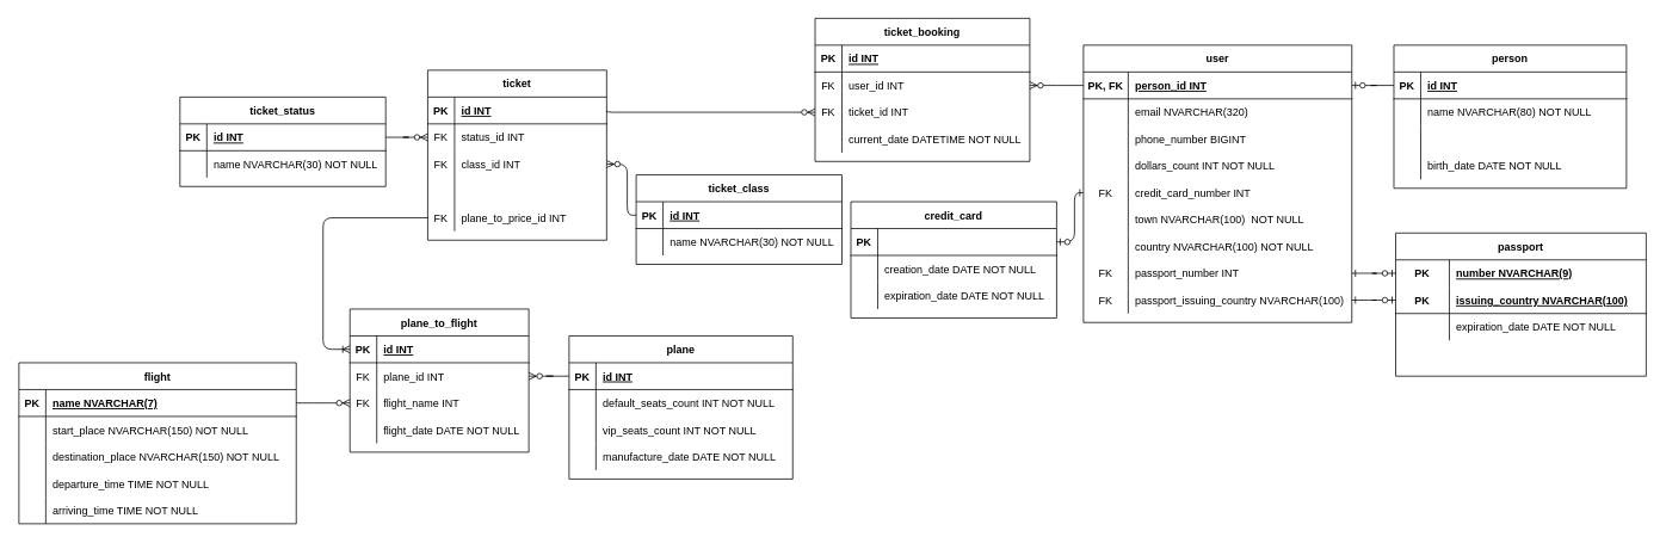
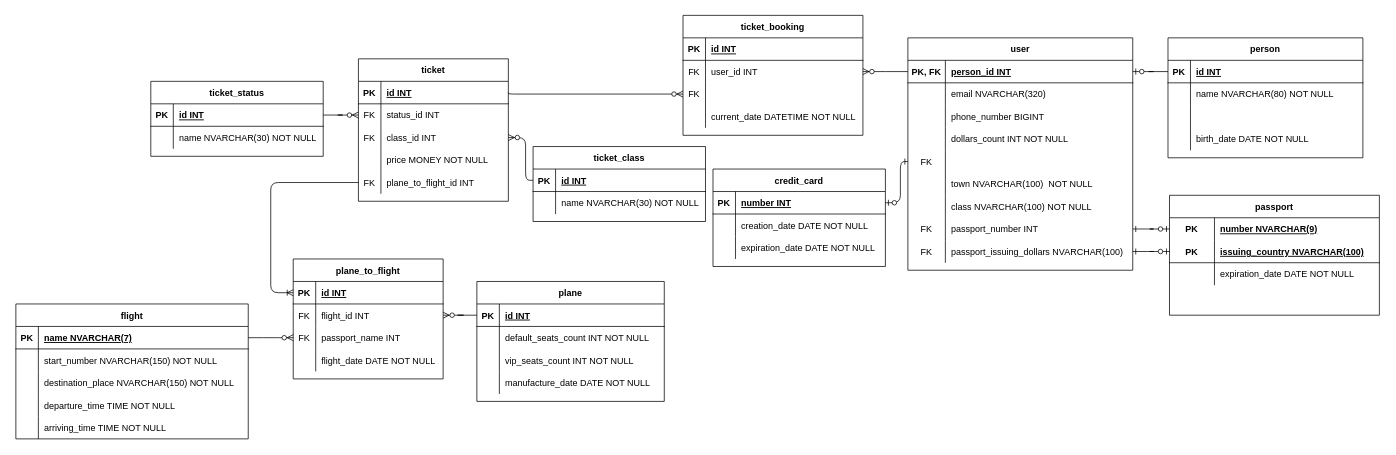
- <mxCell id="63" value="ticket_id INT " style="shape=partialRectangle;connectable=0;fillColor=none;top=0;left=0;bottom=0;right=0;align=left;spacingLeft=6;overflow=hidden;" parent="61" vertex="1"><mxGeometry x="30" width="210" height="30" as="geometry" /></mxCell>
+ <mxCell id="86" value="price MONEY NOT NULL" style="shape=partialRectangle;connectable=0;fillColor=none;top=0;left=0;bottom=0;right=0;align=left;spacingLeft=6;overflow=hidden;" parent="84" vertex="1"><mxGeometry x="30" width="170" height="30" as="geometry" /></mxCell>
- <mxCell id="17" value="credit_card_number INT" style="shape=partialRectangle;connectable=0;fillColor=none;top=0;left=0;bottom=0;right=0;align=left;spacingLeft=6;overflow=hidden;" parent="15" vertex="1"><mxGeometry x="50" width="250" height="30" as="geometry" /></mxCell>
- <mxCell id="89" value="plane_to_price_id INT" style="shape=partialRectangle;connectable=0;fillColor=none;top=0;left=0;bottom=0;right=0;align=left;spacingLeft=6;overflow=hidden;" parent="87" vertex="1"><mxGeometry x="30" width="170" height="30" as="geometry" /></mxCell>
+ <mxCell id="89" value="plane_to_flight_id INT" style="shape=partialRectangle;connectable=0;fillColor=none;top=0;left=0;bottom=0;right=0;align=left;spacingLeft=6;overflow=hidden;" parent="87" vertex="1"><mxGeometry x="30" width="170" height="30" as="geometry" /></mxCell>
+ <mxCell id="142" value="number INT" style="shape=partialRectangle;connectable=0;fillColor=none;top=0;left=0;bottom=0;right=0;align=left;spacingLeft=6;fontStyle=5;overflow=hidden;" parent="140" vertex="1"><mxGeometry x="30" width="200" height="30" as="geometry" /></mxCell>
- <mxCell id="23" value="country NVARCHAR(100) NOT NULL" style="shape=partialRectangle;connectable=0;fillColor=none;top=0;left=0;bottom=0;right=0;align=left;spacingLeft=6;overflow=hidden;" parent="21" vertex="1"><mxGeometry x="50" width="250" height="30" as="geometry" /></mxCell>
+ <mxCell id="23" value="class NVARCHAR(100) NOT NULL" style="shape=partialRectangle;connectable=0;fillColor=none;top=0;left=0;bottom=0;right=0;align=left;spacingLeft=6;overflow=hidden;" parent="21" vertex="1"><mxGeometry x="50" width="250" height="30" as="geometry" /></mxCell>
- <mxCell id="29" value="passport_issuing_country NVARCHAR(100)" style="shape=partialRectangle;connectable=0;fillColor=none;top=0;left=0;bottom=0;right=0;align=left;spacingLeft=6;overflow=hidden;" parent="27" vertex="1"><mxGeometry x="50" width="250" height="30" as="geometry" /></mxCell>
+ <mxCell id="29" value="passport_issuing_dollars NVARCHAR(100)" style="shape=partialRectangle;connectable=0;fillColor=none;top=0;left=0;bottom=0;right=0;align=left;spacingLeft=6;overflow=hidden;" parent="27" vertex="1"><mxGeometry x="50" width="250" height="30" as="geometry" /></mxCell>
- <mxCell id="103" value="plane_id INT" style="shape=partialRectangle;connectable=0;fillColor=none;top=0;left=0;bottom=0;right=0;align=left;spacingLeft=6;overflow=hidden;" parent="101" vertex="1"><mxGeometry x="30" width="170" height="30" as="geometry" /></mxCell>
+ <mxCell id="103" value="flight_id INT" style="shape=partialRectangle;connectable=0;fillColor=none;top=0;left=0;bottom=0;right=0;align=left;spacingLeft=6;overflow=hidden;" parent="101" vertex="1"><mxGeometry x="30" width="170" height="30" as="geometry" /></mxCell>
- <mxCell id="106" value="flight_name INT" style="shape=partialRectangle;connectable=0;fillColor=none;top=0;left=0;bottom=0;right=0;align=left;spacingLeft=6;overflow=hidden;" parent="104" vertex="1"><mxGeometry x="30" width="170" height="30" as="geometry" /></mxCell>
+ <mxCell id="106" value="passport_name INT" style="shape=partialRectangle;connectable=0;fillColor=none;top=0;left=0;bottom=0;right=0;align=left;spacingLeft=6;overflow=hidden;" parent="104" vertex="1"><mxGeometry x="30" width="170" height="30" as="geometry" /></mxCell>
- <mxCell id="116" value="start_place NVARCHAR(150) NOT NULL" style="shape=partialRectangle;connectable=0;fillColor=none;top=0;left=0;bottom=0;right=0;align=left;spacingLeft=6;overflow=hidden;" parent="114" vertex="1"><mxGeometry x="30" width="280" height="30" as="geometry" /></mxCell>
+ <mxCell id="116" value="start_number NVARCHAR(150) NOT NULL" style="shape=partialRectangle;connectable=0;fillColor=none;top=0;left=0;bottom=0;right=0;align=left;spacingLeft=6;overflow=hidden;" parent="114" vertex="1"><mxGeometry x="30" width="280" height="30" as="geometry" /></mxCell>
